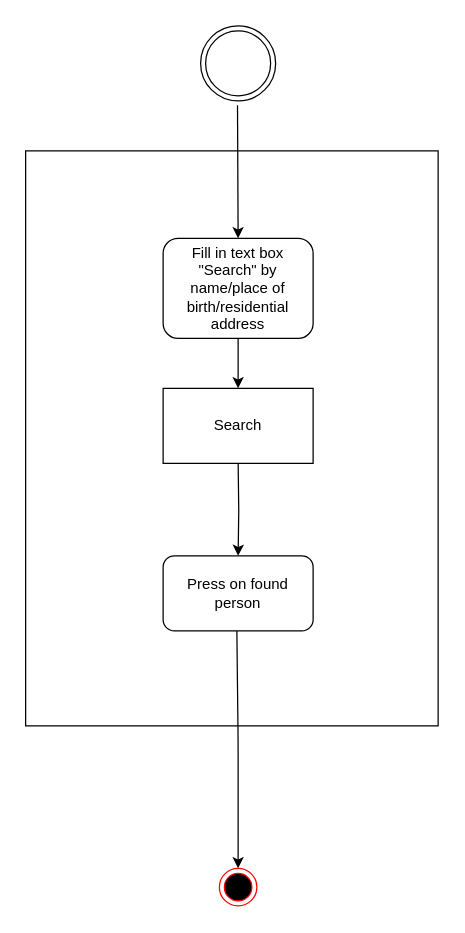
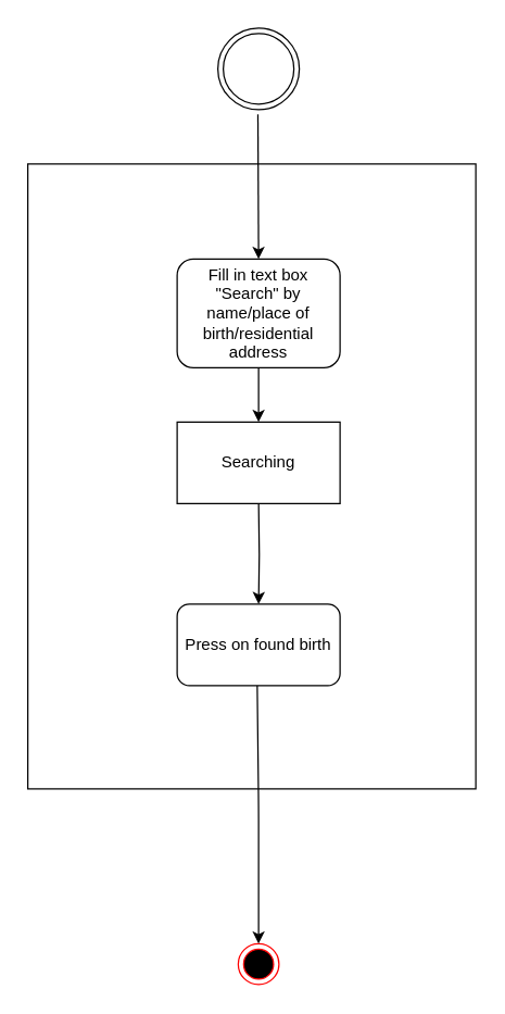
- <mxCell id="11" value="Search" style="rounded=0;whiteSpace=wrap;html=1;" vertex="1" parent="1"><mxGeometry x="130" y="310" width="120" height="60" as="geometry" /></mxCell>
+ <mxCell id="11" value="Searching" style="rounded=0;whiteSpace=wrap;html=1;" vertex="1" parent="1"><mxGeometry x="130" y="310" width="120" height="60" as="geometry" /></mxCell>
- <mxCell id="10" value="Press on found person" style="rounded=1;whiteSpace=wrap;html=1;" vertex="1" parent="1"><mxGeometry x="130" y="444" width="120" height="60" as="geometry" /></mxCell>
+ <mxCell id="10" value="Press on found birth" style="rounded=1;whiteSpace=wrap;html=1;" vertex="1" parent="1"><mxGeometry x="130" y="444" width="120" height="60" as="geometry" /></mxCell>
